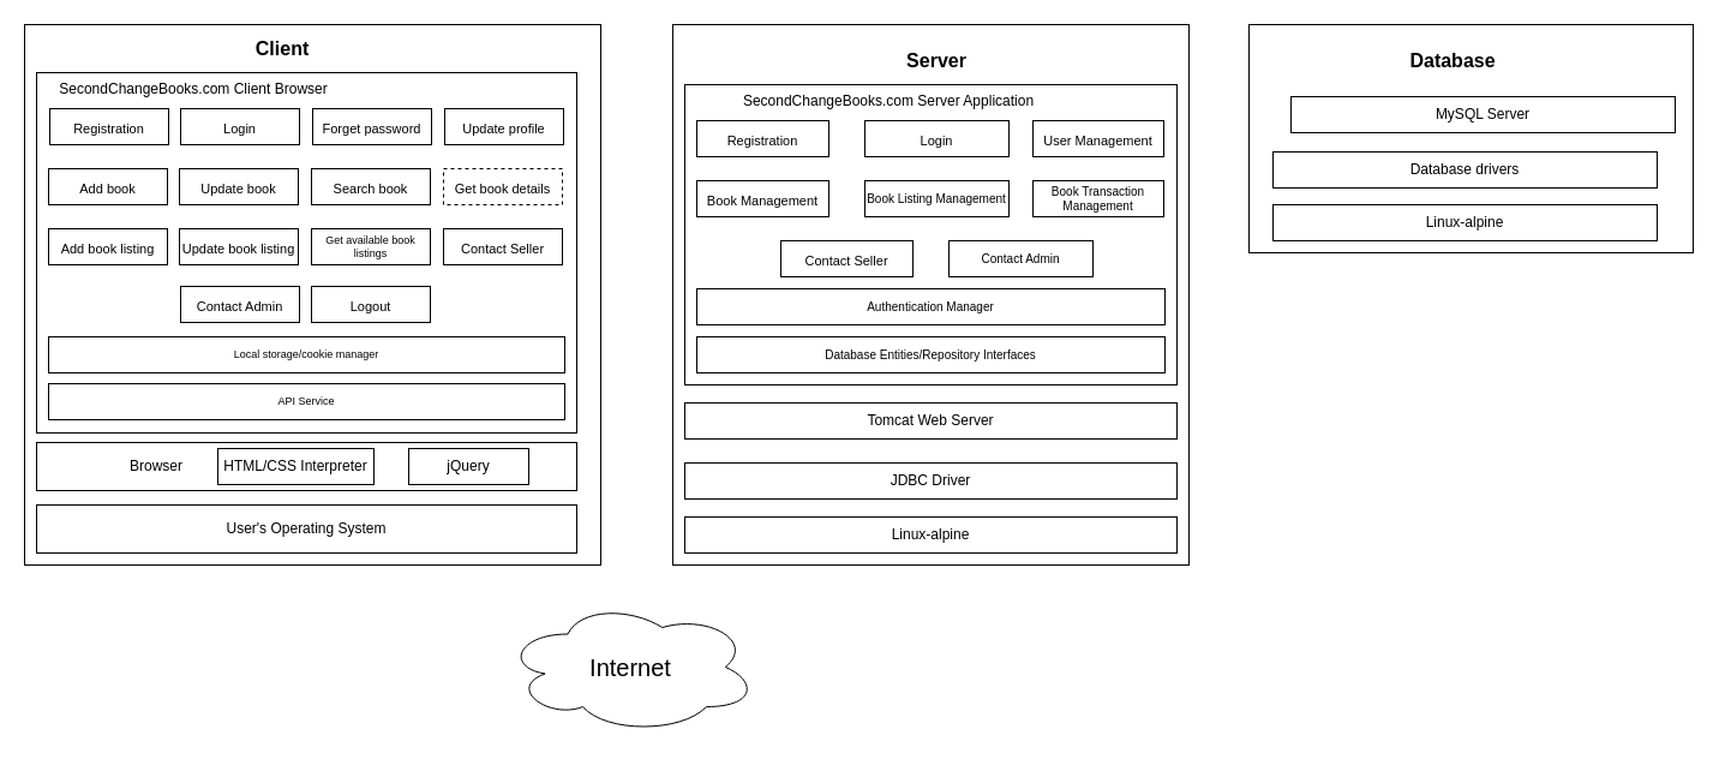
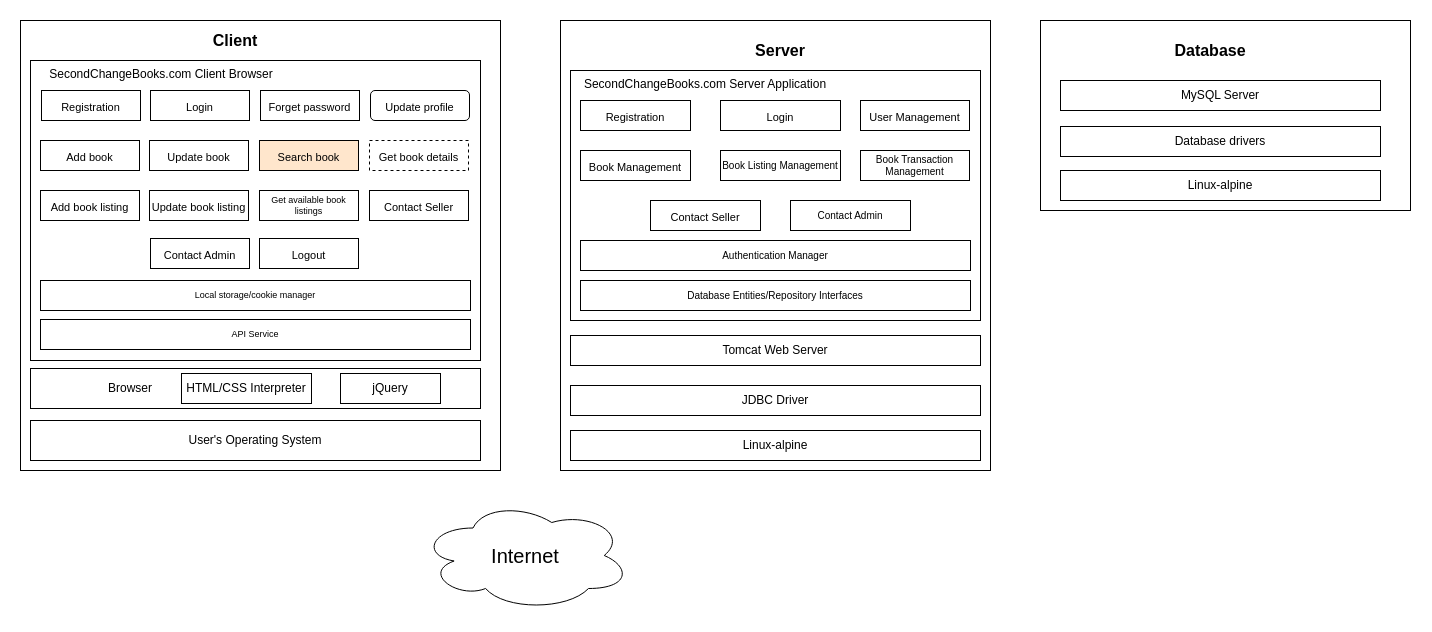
- <mxCell id="17" value="SecondChangeBooks.com Server Application" style="text;html=1;strokeColor=none;fillColor=none;align=center;verticalAlign=middle;whiteSpace=wrap;rounded=0;fontSize=12;" vertex="1" parent="1"><mxGeometry x="605" y="74" width="270" height="20" as="geometry" /></mxCell>
+ <mxCell id="17" value="SecondChangeBooks.com Server Application" style="text;html=1;strokeColor=none;fillColor=none;align=center;verticalAlign=middle;whiteSpace=wrap;rounded=0;fontSize=12;" vertex="1" parent="1"><mxGeometry x="570" y="74" width="270" height="20" as="geometry" /></mxCell>
- <mxCell id="48" value="MySQL Server" style="rounded=0;whiteSpace=wrap;html=1;" vertex="1" parent="1"><mxGeometry x="1075" y="80" width="320" height="30" as="geometry" /></mxCell>
+ <mxCell id="48" value="MySQL Server" style="rounded=0;whiteSpace=wrap;html=1;" vertex="1" parent="1"><mxGeometry x="1060" y="80" width="320" height="30" as="geometry" /></mxCell>
- <mxCell id="19" value="&lt;font style=&quot;font-size: 11px&quot;&gt;Update profile&lt;br&gt;&lt;/font&gt;" style="rounded=0;whiteSpace=wrap;html=1;fontSize=16;" vertex="1" parent="1"><mxGeometry x="370" y="90" width="99" height="30" as="geometry" /></mxCell>
+ <mxCell id="19" value="&lt;font style=&quot;font-size: 11px&quot;&gt;Update profile&lt;br&gt;&lt;/font&gt;" style="whiteSpace=wrap;html=1;fontSize=16;rounded=1;" vertex="1" parent="1"><mxGeometry x="370" y="90" width="99" height="30" as="geometry" /></mxCell>
- <mxCell id="22" value="&lt;font style=&quot;font-size: 11px&quot;&gt;Search book&lt;br&gt;&lt;/font&gt;" style="rounded=0;whiteSpace=wrap;html=1;fontSize=16;" vertex="1" parent="1"><mxGeometry x="259" y="140" width="99" height="30" as="geometry" /></mxCell>
+ <mxCell id="22" value="&lt;font style=&quot;font-size: 11px&quot;&gt;Search book&lt;br&gt;&lt;/font&gt;" style="rounded=0;whiteSpace=wrap;html=1;fontSize=16;fillColor=#ffe6cc;" vertex="1" parent="1"><mxGeometry x="259" y="140" width="99" height="30" as="geometry" /></mxCell>
